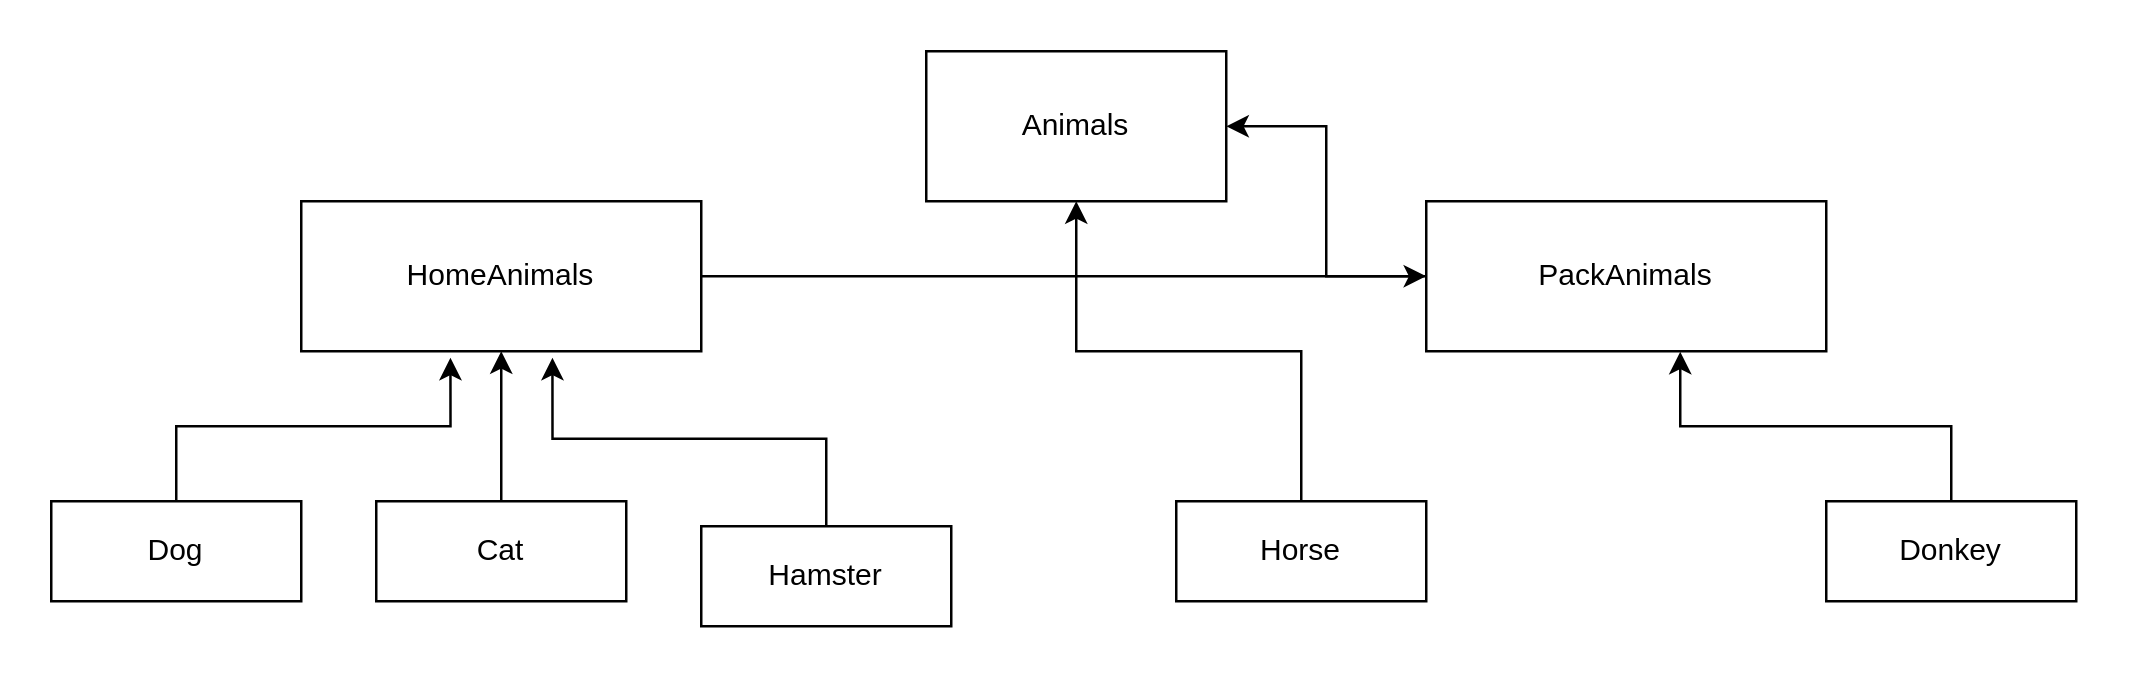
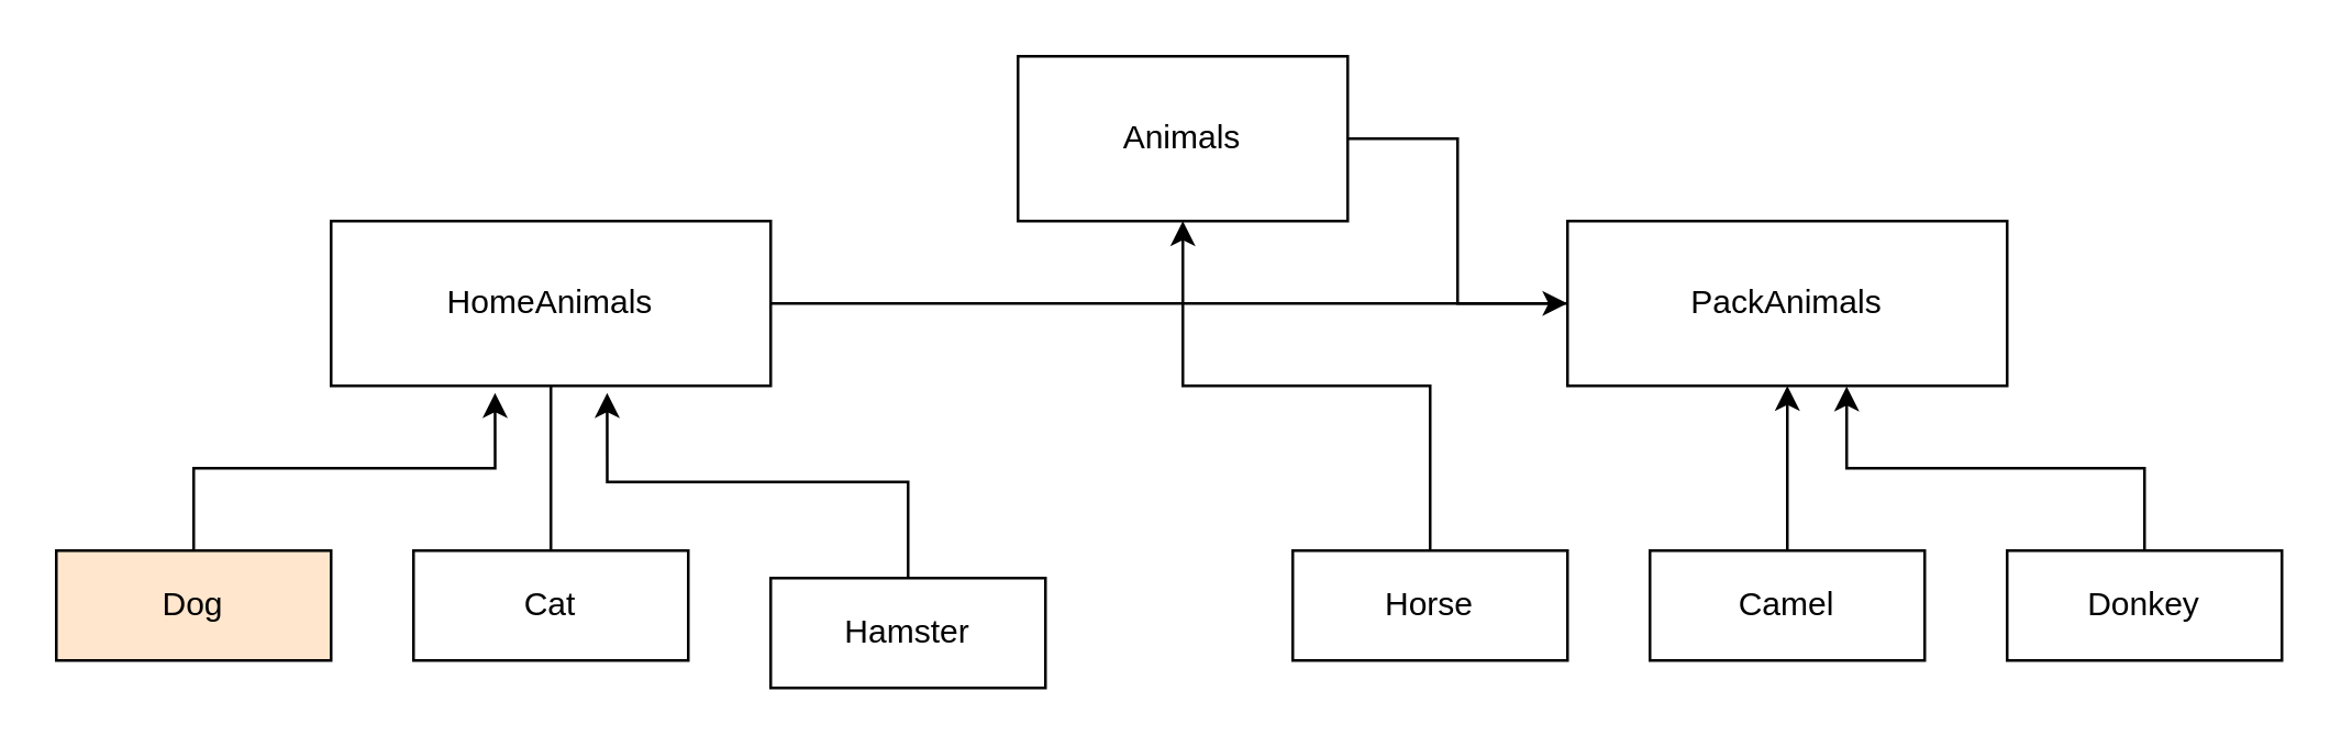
- <mxCell id="5" style="edgeStyle=orthogonalEdgeStyle;rounded=0;orthogonalLoop=1;jettySize=auto;html=1;" edge="1" parent="1" source="6" target="2"><mxGeometry relative="1" as="geometry" /></mxCell>
+ <mxCell id="5" style="edgeStyle=orthogonalEdgeStyle;rounded=0;orthogonalLoop=1;jettySize=auto;html=1;endArrow=none;" edge="1" parent="1" source="6" target="2"><mxGeometry relative="1" as="geometry" /></mxCell>
- <mxCell id="9" style="edgeStyle=orthogonalEdgeStyle;rounded=0;orthogonalLoop=1;jettySize=auto;html=1;entryX=0.5;entryY=1;entryDx=0;entryDy=0;" edge="1" parent="1" source="10" target="4"><mxGeometry relative="1" as="geometry" /></mxCell>
+ <mxCell id="9" style="edgeStyle=orthogonalEdgeStyle;rounded=0;orthogonalLoop=1;jettySize=auto;html=1;entryX=0.5;entryY=1;entryDx=0;entryDy=0;endArrow=none;" edge="1" parent="1" source="10" target="4"><mxGeometry relative="1" as="geometry" /></mxCell>
+ <mxCell id="13" style="edgeStyle=orthogonalEdgeStyle;rounded=0;orthogonalLoop=1;jettySize=auto;html=1;entryX=0.5;entryY=1;entryDx=0;entryDy=0;" edge="1" parent="1" source="14" target="6"><mxGeometry relative="1" as="geometry" /></mxCell>
- <mxCell id="8" value="Dog" style="rounded=0;whiteSpace=wrap;html=1;" vertex="1" parent="1"><mxGeometry x="20" y="200" width="100" height="40" as="geometry" /></mxCell>
+ <mxCell id="8" value="Dog" style="rounded=0;whiteSpace=wrap;html=1;fillColor=#ffe6cc;" vertex="1" parent="1"><mxGeometry x="20" y="200" width="100" height="40" as="geometry" /></mxCell>
+ <mxCell id="14" value="Camel" style="rounded=0;whiteSpace=wrap;html=1;" vertex="1" parent="1"><mxGeometry x="600" y="200" width="100" height="40" as="geometry" /></mxCell>
